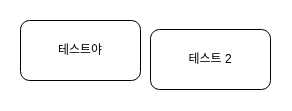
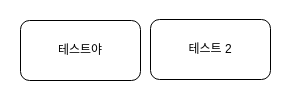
- <mxCell id="3" value="테스트 2" style="rounded=1;whiteSpace=wrap;html=1;" vertex="1" parent="1"><mxGeometry x="150" y="29" width="120" height="60" as="geometry" /></mxCell>
+ <mxCell id="3" value="테스트 2" style="rounded=1;whiteSpace=wrap;html=1;" vertex="1" parent="1"><mxGeometry x="150" y="19" width="120" height="60" as="geometry" /></mxCell>
